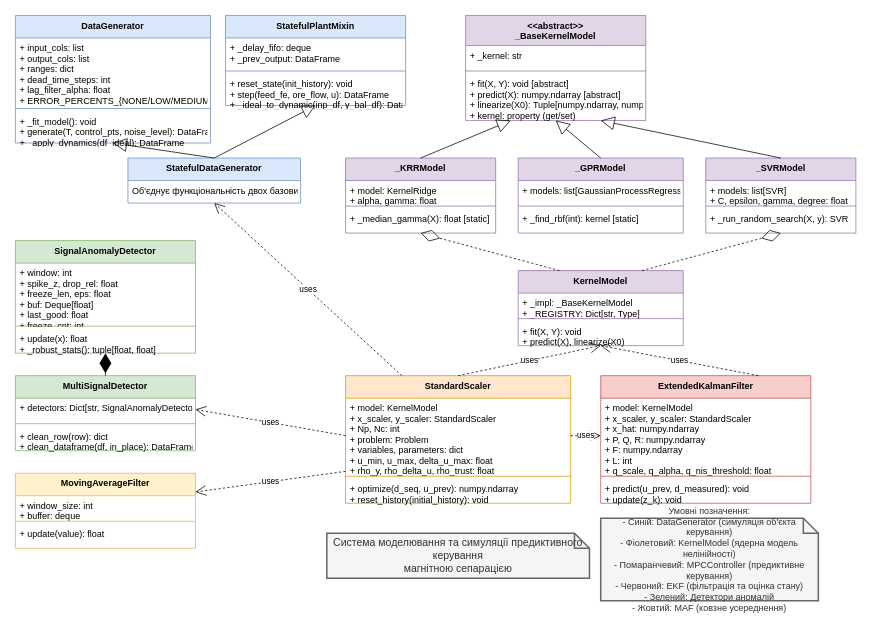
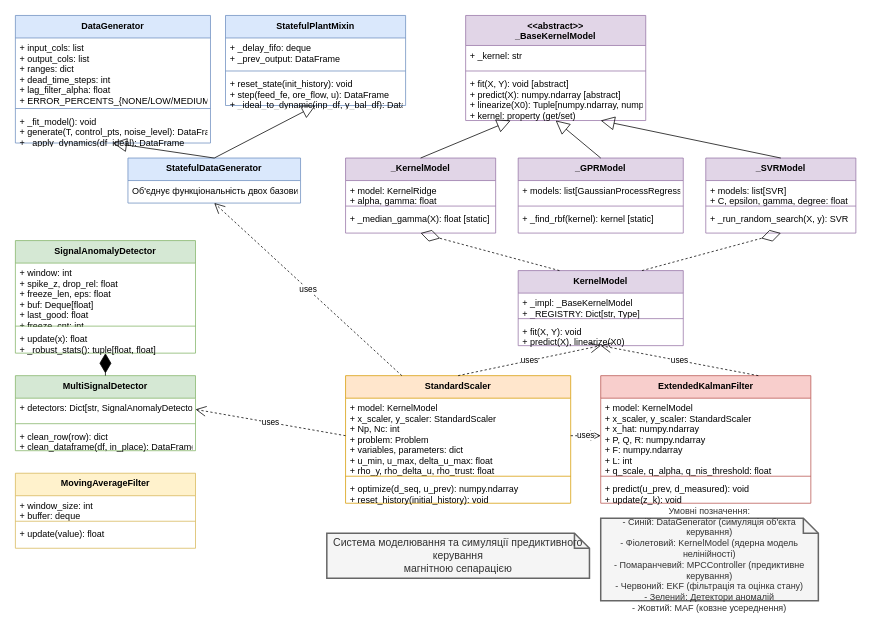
- <mxCell id="18" value="_KRRModel" style="swimlane;fontStyle=1;align=center;verticalAlign=top;childLayout=stackLayout;horizontal=1;startSize=30;horizontalStack=0;resizeParent=1;resizeParentMax=0;resizeLast=0;collapsible=1;marginBottom=0;fillColor=#e1d5e7;strokeColor=#9673a6;" parent="1" vertex="1"><mxGeometry x="460" y="210" width="200" height="100" as="geometry" /></mxCell>
+ <mxCell id="18" value="_KernelModel" style="swimlane;fontStyle=1;align=center;verticalAlign=top;childLayout=stackLayout;horizontal=1;startSize=30;horizontalStack=0;resizeParent=1;resizeParentMax=0;resizeLast=0;collapsible=1;marginBottom=0;fillColor=#e1d5e7;strokeColor=#9673a6;" parent="1" vertex="1"><mxGeometry x="460" y="210" width="200" height="100" as="geometry" /></mxCell>
- <mxCell id="25" value="+ _find_rbf(int): kernel [static]" style="text;strokeColor=none;fillColor=none;align=left;verticalAlign=top;spacingLeft=4;spacingRight=4;overflow=hidden;rotatable=0;points=[[0,0.5],[1,0.5]];portConstraint=eastwest;" parent="22" vertex="1"><mxGeometry y="68" width="220" height="32" as="geometry" /></mxCell>
+ <mxCell id="25" value="+ _find_rbf(kernel): kernel [static]" style="text;strokeColor=none;fillColor=none;align=left;verticalAlign=top;spacingLeft=4;spacingRight=4;overflow=hidden;rotatable=0;points=[[0,0.5],[1,0.5]];portConstraint=eastwest;" parent="22" vertex="1"><mxGeometry y="68" width="220" height="32" as="geometry" /></mxCell>
- <mxCell id="64" value="uses" style="endArrow=open;endSize=12;dashed=1;html=1;rounded=0;exitX=0;exitY=0.75;exitDx=0;exitDy=0;entryX=1;entryY=0.25;entryDx=0;entryDy=0;" parent="1" source="39" target="56" edge="1"><mxGeometry width="160" relative="1" as="geometry"><mxPoint x="310" y="530" as="sourcePoint" /><mxPoint x="470" y="530" as="targetPoint" /></mxGeometry></mxCell>
